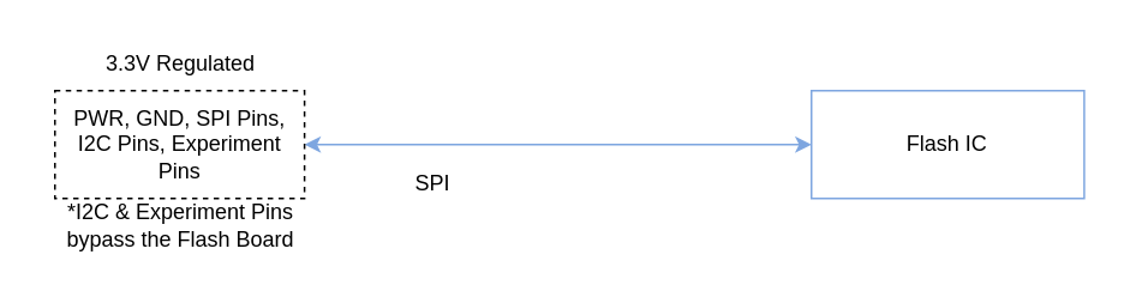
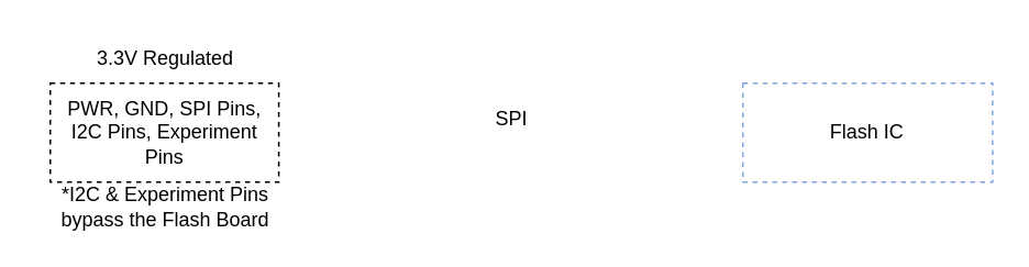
- <mxCell id="3" value="" style="endArrow=classic;html=1;rounded=0;entryX=0;entryY=0.5;entryDx=0;entryDy=0;exitX=1;exitY=0.5;exitDx=0;exitDy=0;fixDash=0;startArrow=classic;startFill=1;strokeColor=#7EA6E0;" parent="1" source="5" target="2" edge="1"><mxGeometry width="50" height="50" relative="1" as="geometry"><mxPoint x="218.57" y="80" as="sourcePoint" /><mxPoint x="308.57" y="80" as="targetPoint" /></mxGeometry></mxCell>
- <mxCell id="2" value="Flash IC" style="rounded=0;whiteSpace=wrap;html=1;strokeColor=#7EA6E0;" parent="1" vertex="1"><mxGeometry x="450" y="50" width="151.43" height="60" as="geometry" /></mxCell>
+ <mxCell id="2" value="Flash IC" style="rounded=0;whiteSpace=wrap;html=1;strokeColor=#7EA6E0;dashed=1;" parent="1" vertex="1"><mxGeometry x="450" y="50" width="151.43" height="60" as="geometry" /></mxCell>
- <mxCell id="7" value="SPI" style="text;html=1;strokeColor=none;fillColor=none;align=center;verticalAlign=middle;whiteSpace=wrap;rounded=0;" parent="1" vertex="1"><mxGeometry x="210" y="87" width="60" height="30" as="geometry" /></mxCell>
+ <mxCell id="7" value="SPI" style="text;html=1;strokeColor=none;fillColor=none;align=center;verticalAlign=middle;whiteSpace=wrap;rounded=0;" parent="1" vertex="1"><mxGeometry x="280" y="57" width="60" height="30" as="geometry" /></mxCell>
